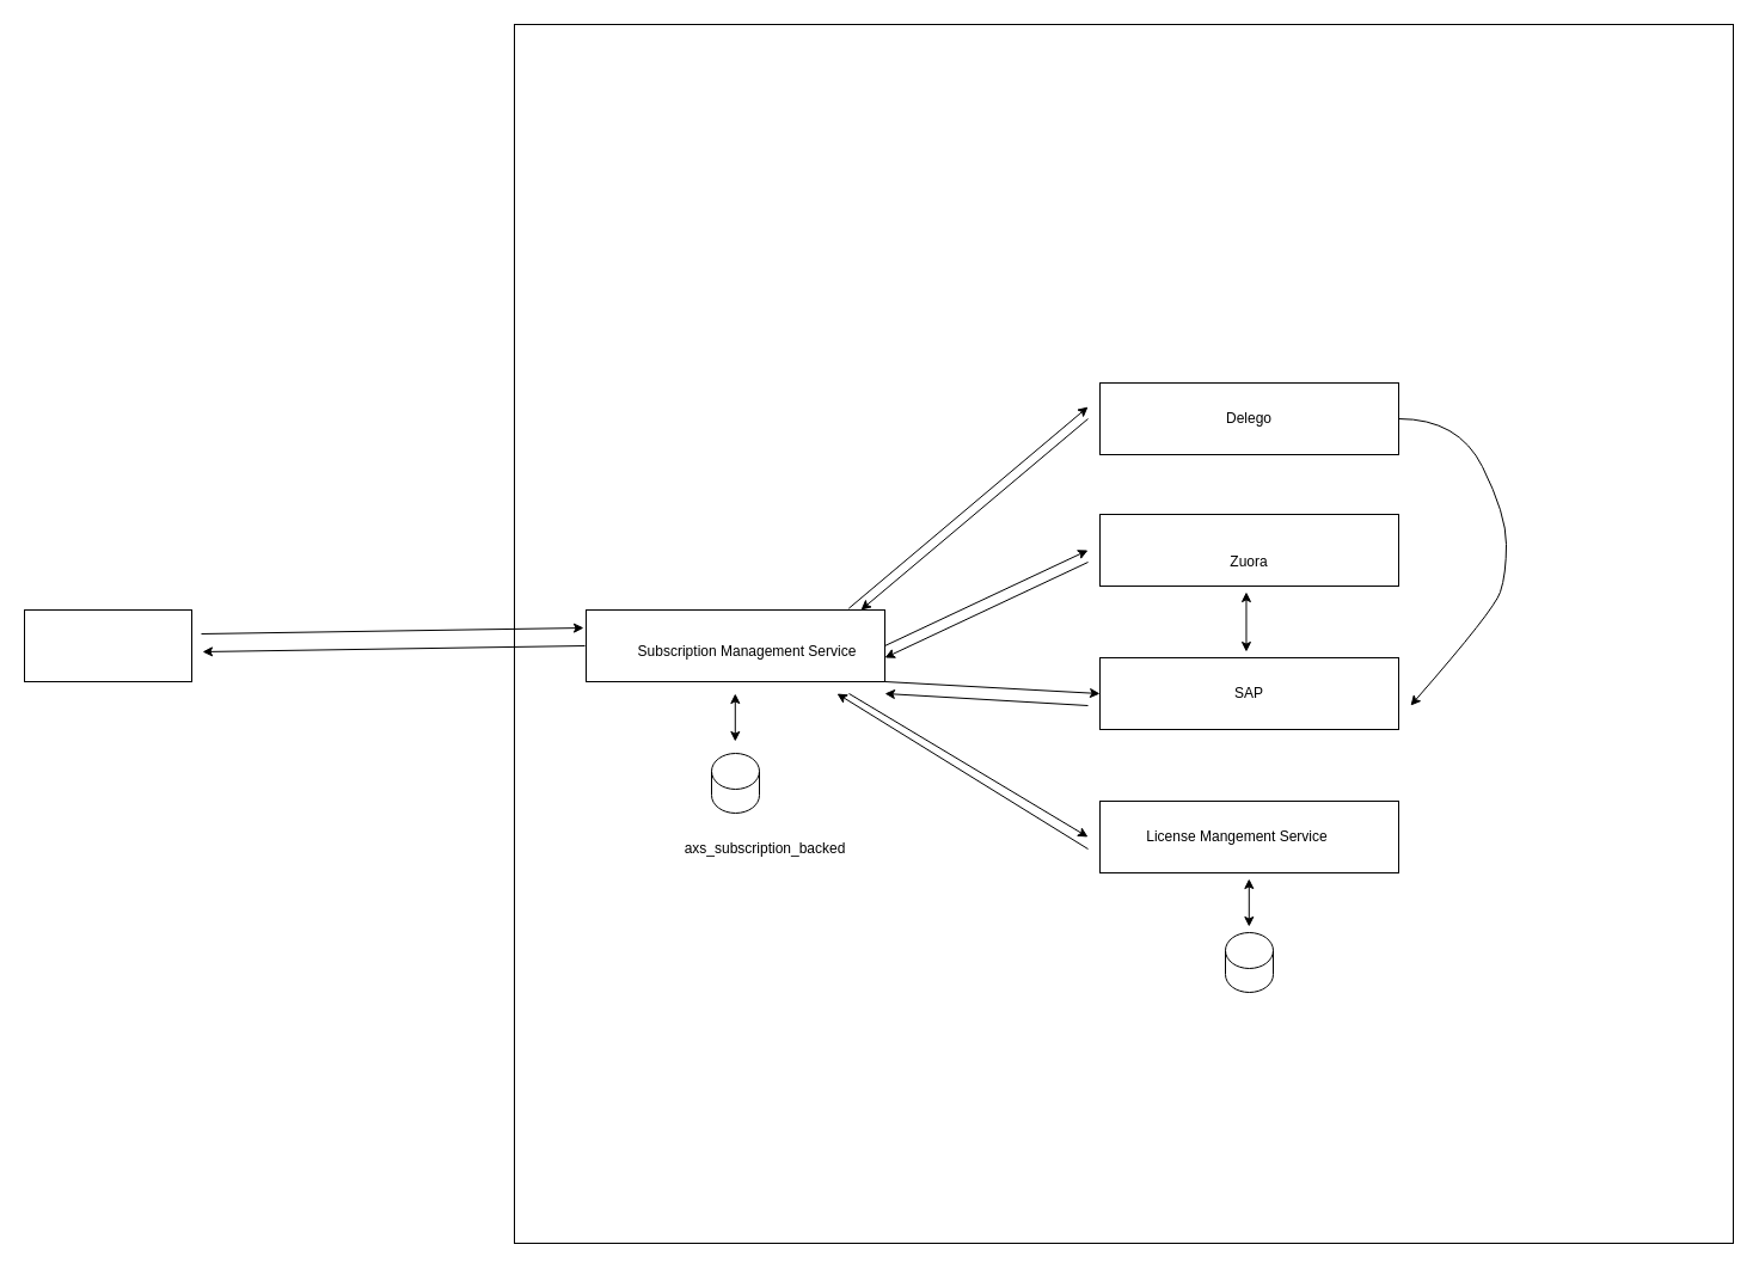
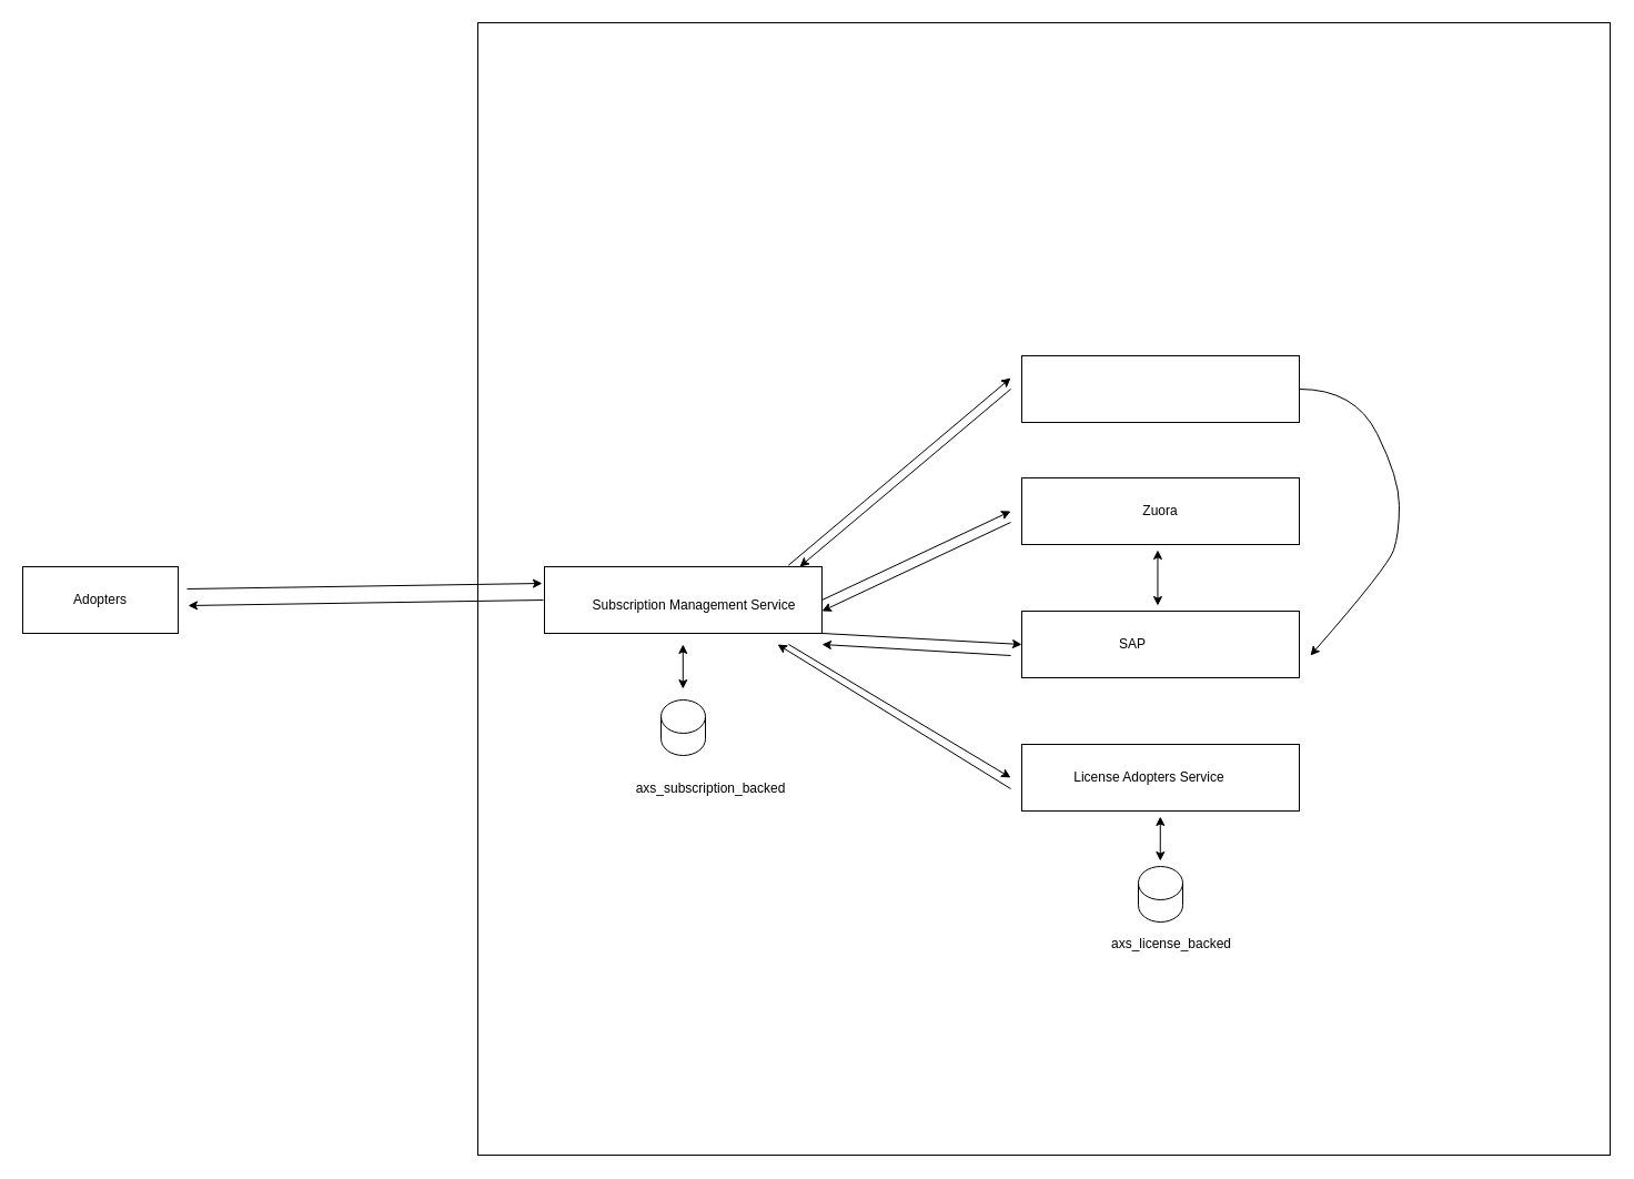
- <mxCell id="12" value="Delego&lt;br&gt;" style="text;html=1;strokeColor=none;fillColor=none;align=center;verticalAlign=middle;whiteSpace=wrap;rounded=0;" vertex="1" parent="1"><mxGeometry x="950" y="340" width="190" height="20" as="geometry" /></mxCell>
- <mxCell id="10" value="Zuora" style="text;html=1;strokeColor=none;fillColor=none;align=center;verticalAlign=middle;whiteSpace=wrap;rounded=0;" vertex="1" parent="1"><mxGeometry x="950" y="460" width="190" height="20" as="geometry" /></mxCell>
+ <mxCell id="10" value="Zuora" style="text;html=1;strokeColor=none;fillColor=none;align=center;verticalAlign=middle;whiteSpace=wrap;rounded=0;" vertex="1" parent="1"><mxGeometry x="950" y="450" width="190" height="20" as="geometry" /></mxCell>
+ <mxCell id="31" value="Adopters" style="text;html=1;strokeColor=none;fillColor=none;align=center;verticalAlign=middle;whiteSpace=wrap;rounded=0;" vertex="1" parent="1"><mxGeometry x="60" y="525" width="60" height="30" as="geometry" /></mxCell>
- <mxCell id="8" value="SAP" style="text;html=1;strokeColor=none;fillColor=none;align=center;verticalAlign=middle;whiteSpace=wrap;rounded=0;" vertex="1" parent="1"><mxGeometry x="950" y="570" width="190" height="20" as="geometry" /></mxCell>
+ <mxCell id="8" value="SAP" style="text;html=1;strokeColor=none;fillColor=none;align=center;verticalAlign=middle;whiteSpace=wrap;rounded=0;" vertex="1" parent="1"><mxGeometry x="925" y="570" width="190" height="20" as="geometry" /></mxCell>
- <mxCell id="13" value="License Mangement Service" style="text;html=1;strokeColor=none;fillColor=none;align=center;verticalAlign=middle;whiteSpace=wrap;rounded=0;" vertex="1" parent="1"><mxGeometry x="940" y="690" width="190" height="20" as="geometry" /></mxCell>
+ <mxCell id="13" value="License Adopters Service" style="text;html=1;strokeColor=none;fillColor=none;align=center;verticalAlign=middle;whiteSpace=wrap;rounded=0;" vertex="1" parent="1"><mxGeometry x="940" y="690" width="190" height="20" as="geometry" /></mxCell>
+ <mxCell id="17" value="axs_license_backed" style="text;html=1;strokeColor=none;fillColor=none;align=center;verticalAlign=middle;whiteSpace=wrap;rounded=0;" vertex="1" parent="1"><mxGeometry x="960" y="840" width="190" height="20" as="geometry" /></mxCell>
